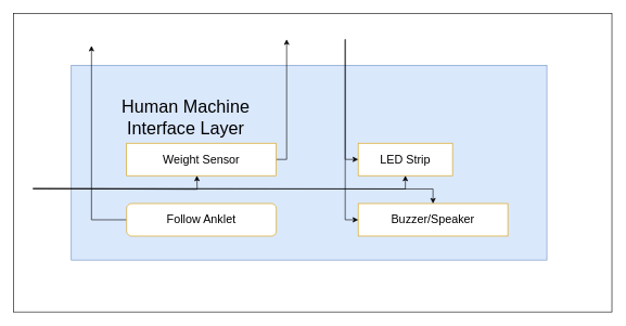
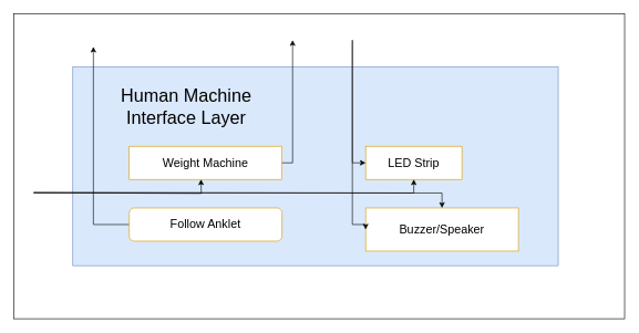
- <mxCell id="4" value="Human Machine Interface Layer" style="text;html=1;strokeColor=none;fillColor=none;align=center;verticalAlign=middle;whiteSpace=wrap;rounded=0;fontSize=27;" parent="1" vertex="1"><mxGeometry x="135" y="150" width="300" height="60" as="geometry" /></mxCell>
+ <mxCell id="4" value="Human Machine Interface Layer" style="text;html=1;strokeColor=none;fillColor=none;align=center;verticalAlign=middle;whiteSpace=wrap;rounded=0;fontSize=27;" parent="1" vertex="1"><mxGeometry x="130" y="130" width="300" height="60" as="geometry" /></mxCell>
- <mxCell id="7" value="Weight Sensor" style="rounded=0;whiteSpace=wrap;html=1;fontSize=18;fillColor=#FFFFFF;strokeColor=#d79b00;" parent="1" vertex="1"><mxGeometry x="194" y="220" width="230" height="50" as="geometry" /></mxCell>
+ <mxCell id="7" value="Weight Machine" style="rounded=0;whiteSpace=wrap;html=1;fontSize=18;fillColor=#FFFFFF;strokeColor=#d79b00;" parent="1" vertex="1"><mxGeometry x="194" y="220" width="230" height="50" as="geometry" /></mxCell>
- <mxCell id="8" value="&lt;div&gt;Buzzer/Speaker&lt;/div&gt;" style="rounded=0;whiteSpace=wrap;html=1;fontSize=18;fillColor=#FFFFFF;strokeColor=#d79b00;" parent="1" vertex="1"><mxGeometry x="550" y="313" width="230" height="50" as="geometry" /></mxCell>
+ <mxCell id="8" value="&lt;div&gt;Buzzer/Speaker&lt;/div&gt;" style="rounded=0;whiteSpace=wrap;html=1;fontSize=18;fillColor=#FFFFFF;strokeColor=#d79b00;" parent="1" vertex="1"><mxGeometry x="550" y="313" width="230" height="65" as="geometry" /></mxCell>
